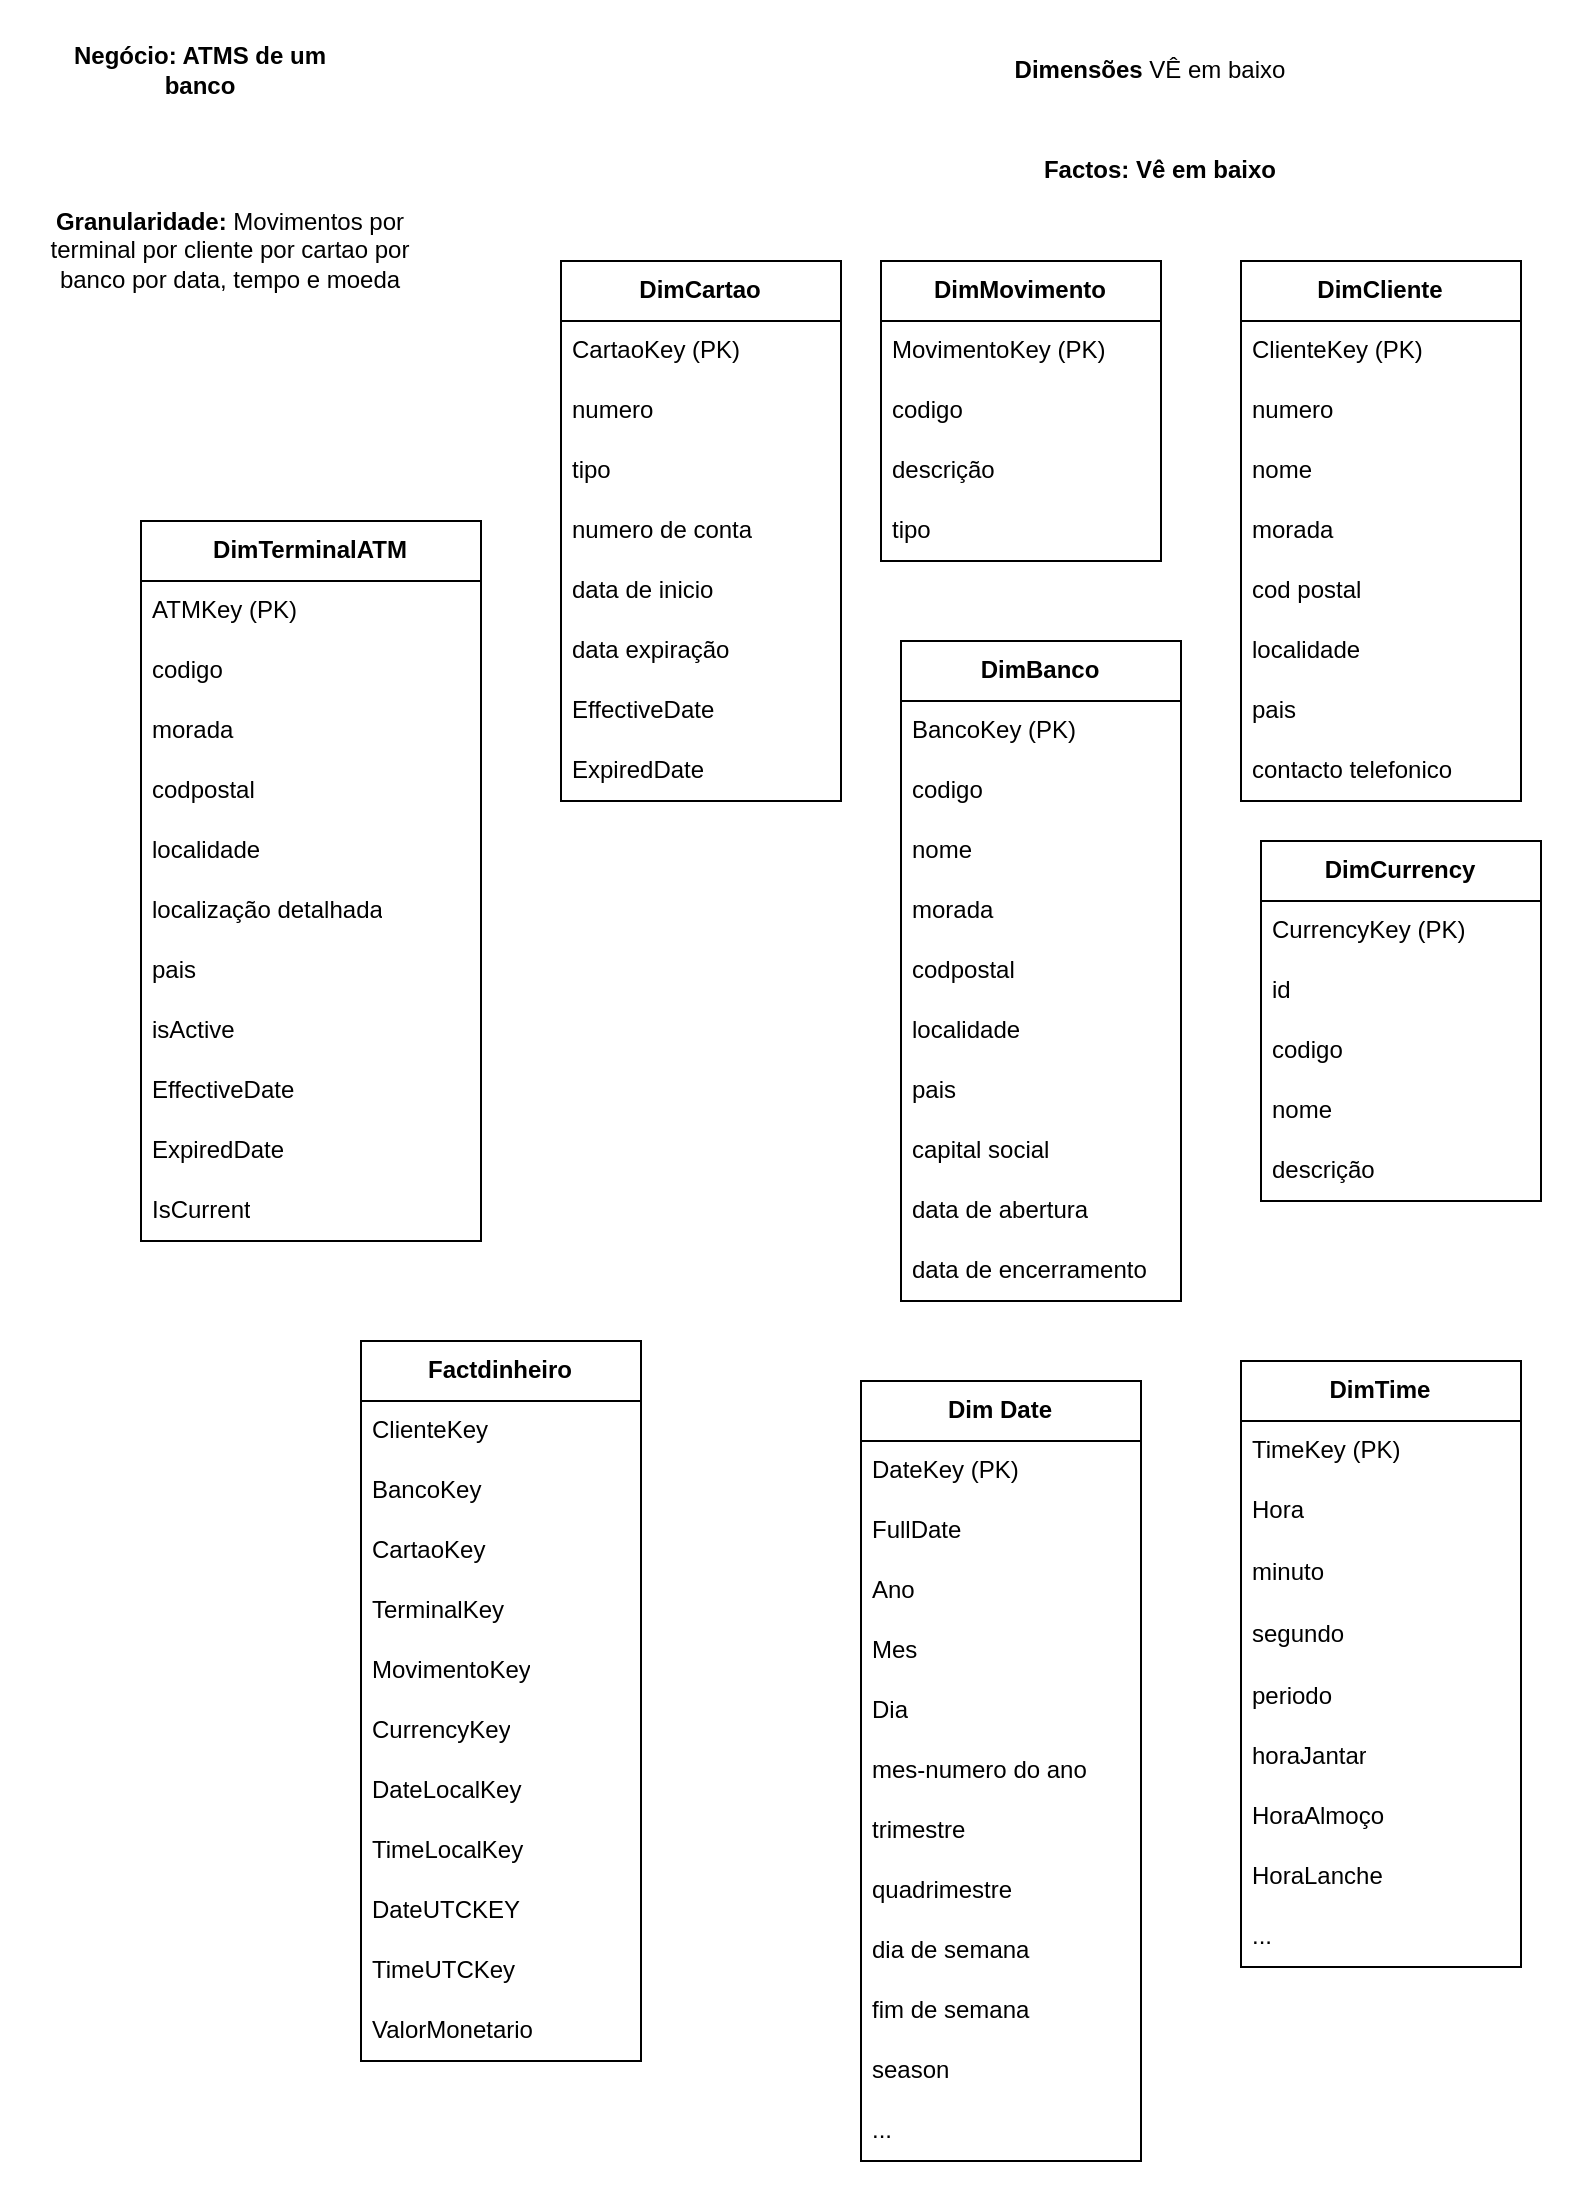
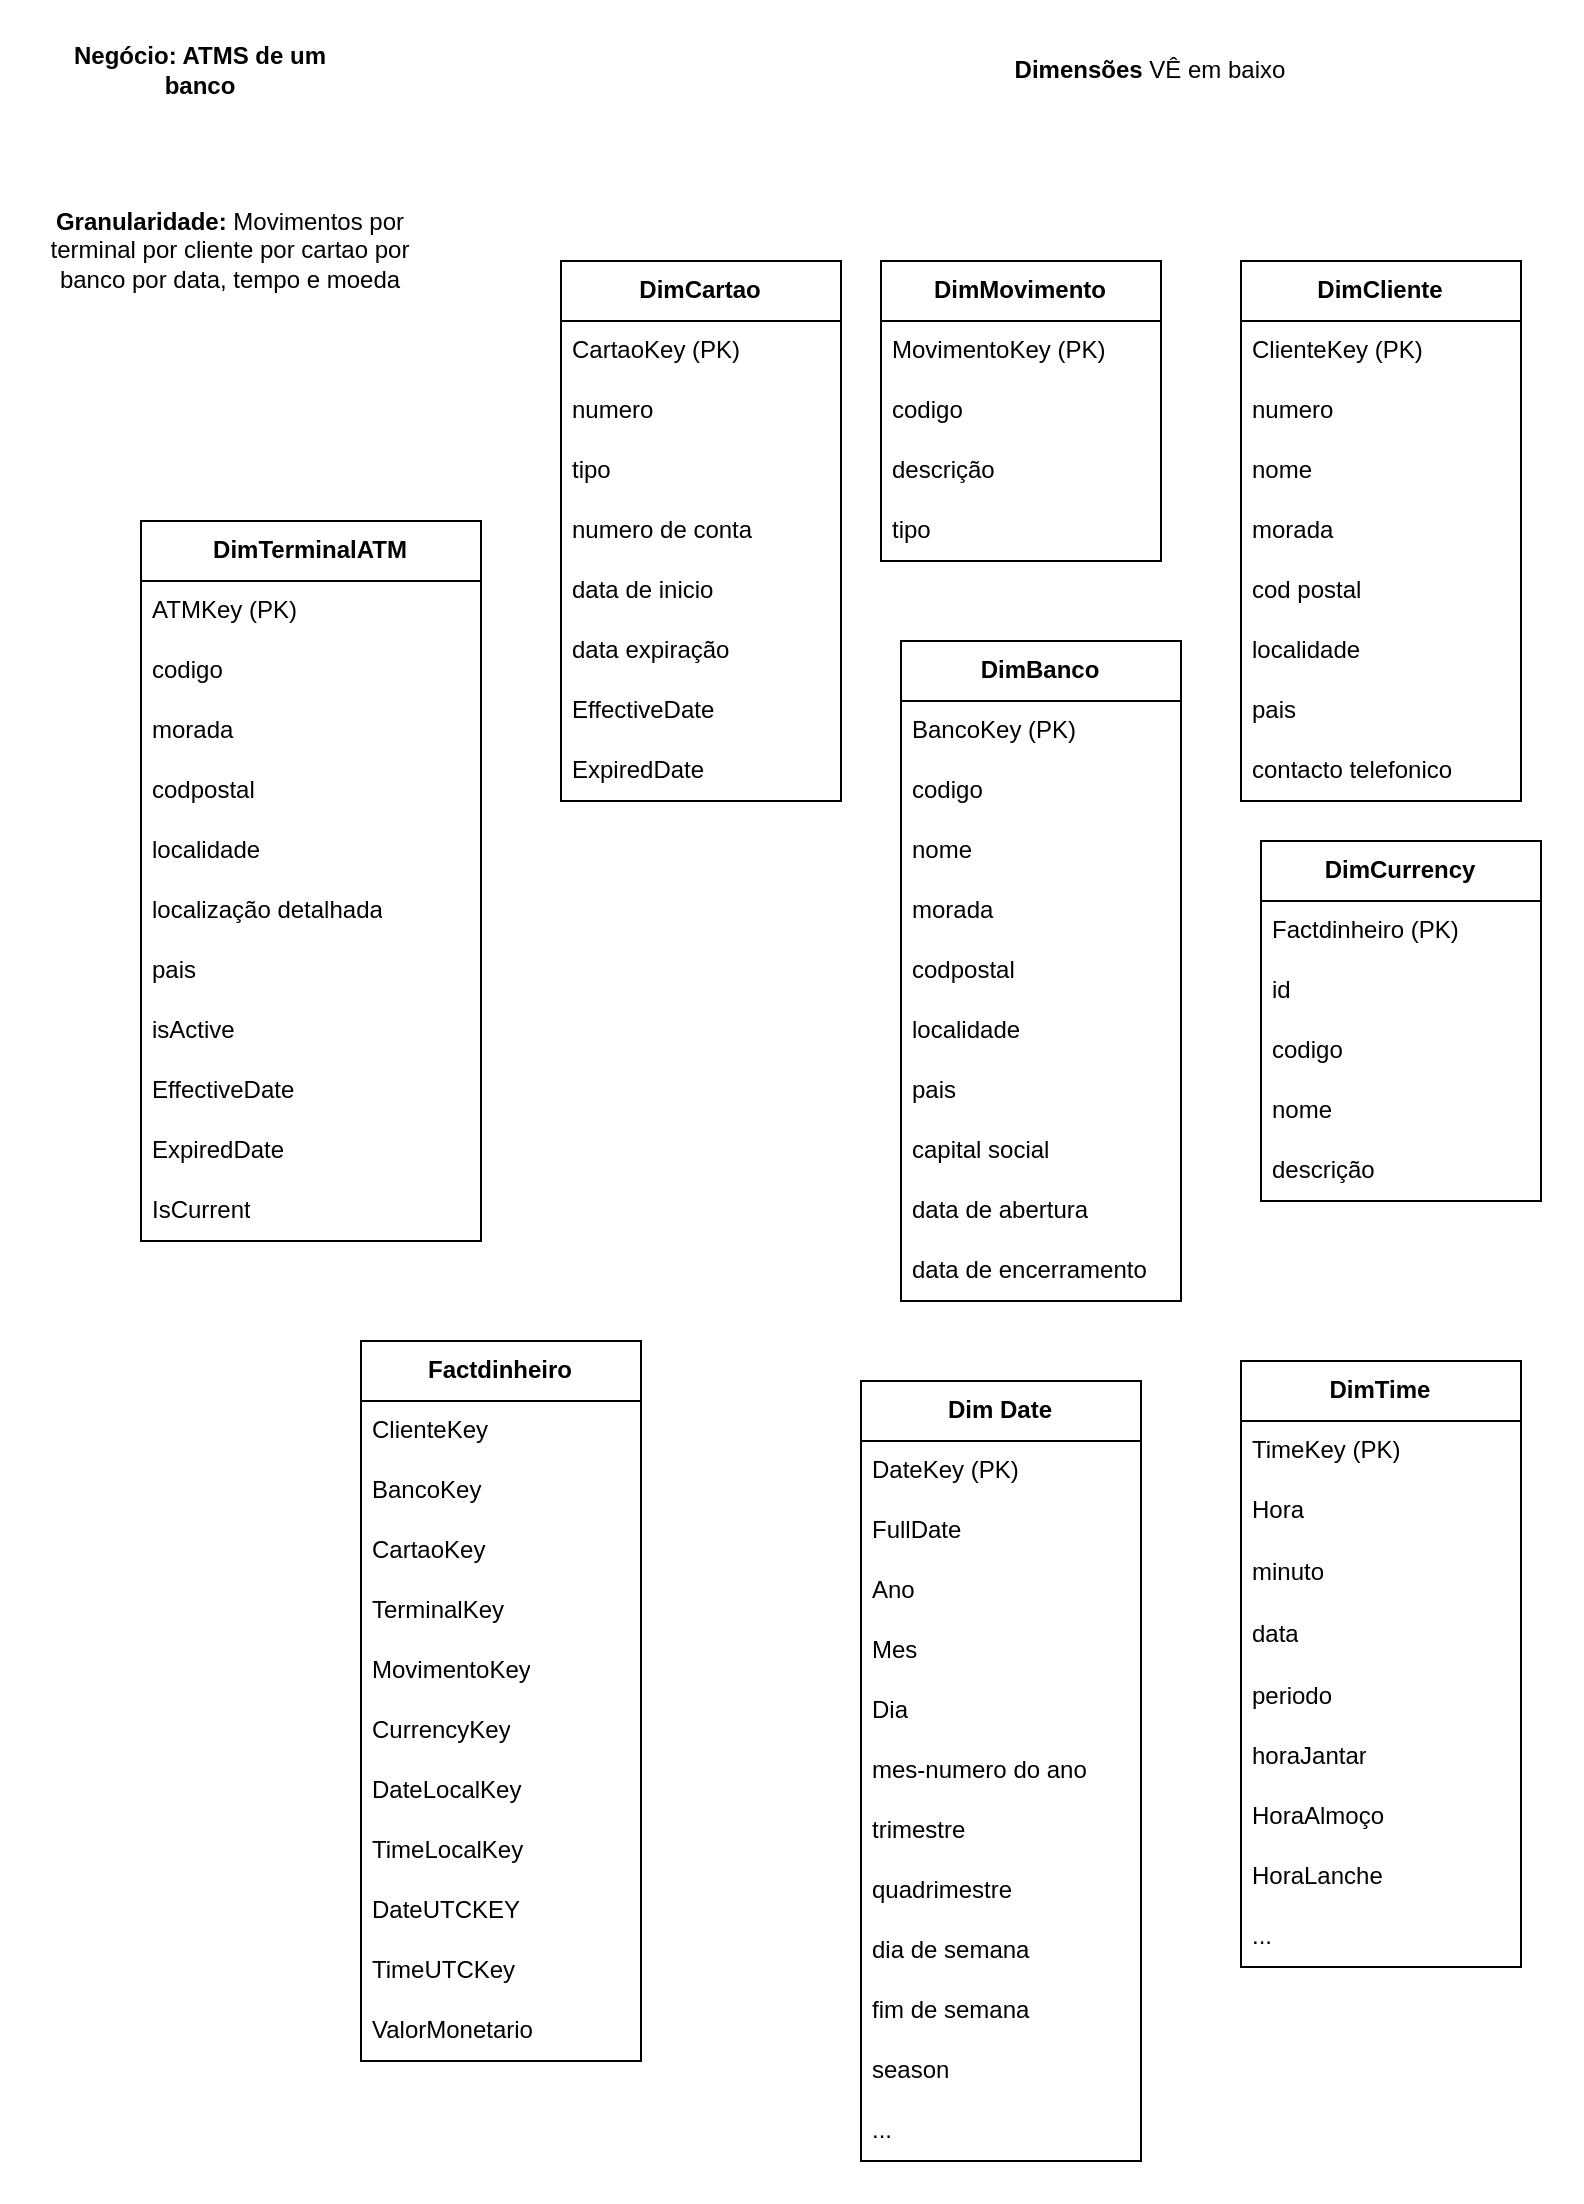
- <mxCell id="3" value="&lt;b&gt;Factos: Vê em baixo&lt;/b&gt;" style="text;html=1;strokeColor=none;fillColor=none;align=center;verticalAlign=middle;whiteSpace=wrap;rounded=0;" vertex="1" parent="1"><mxGeometry x="490" y="70" width="180" height="30" as="geometry" /></mxCell>
- <mxCell id="88" value="CurrencyKey (PK)&lt;br&gt;" style="text;strokeColor=none;fillColor=none;align=left;verticalAlign=middle;spacingLeft=4;spacingRight=4;overflow=hidden;points=[[0,0.5],[1,0.5]];portConstraint=eastwest;rotatable=0;whiteSpace=wrap;html=1;" vertex="1" parent="87"><mxGeometry y="30" width="140" height="30" as="geometry" /></mxCell>
+ <mxCell id="88" value="Factdinheiro (PK)&lt;br&gt;" style="text;strokeColor=none;fillColor=none;align=left;verticalAlign=middle;spacingLeft=4;spacingRight=4;overflow=hidden;points=[[0,0.5],[1,0.5]];portConstraint=eastwest;rotatable=0;whiteSpace=wrap;html=1;" vertex="1" parent="87"><mxGeometry y="30" width="140" height="30" as="geometry" /></mxCell>
- <mxCell id="37" value="segundo" style="text;strokeColor=none;fillColor=none;align=left;verticalAlign=middle;spacingLeft=4;spacingRight=4;overflow=hidden;points=[[0,0.5],[1,0.5]];portConstraint=eastwest;rotatable=0;whiteSpace=wrap;html=1;" vertex="1" parent="33"><mxGeometry y="121" width="140" height="31" as="geometry" /></mxCell>
+ <mxCell id="37" value="data" style="text;strokeColor=none;fillColor=none;align=left;verticalAlign=middle;spacingLeft=4;spacingRight=4;overflow=hidden;points=[[0,0.5],[1,0.5]];portConstraint=eastwest;rotatable=0;whiteSpace=wrap;html=1;" vertex="1" parent="33"><mxGeometry y="121" width="140" height="31" as="geometry" /></mxCell>
